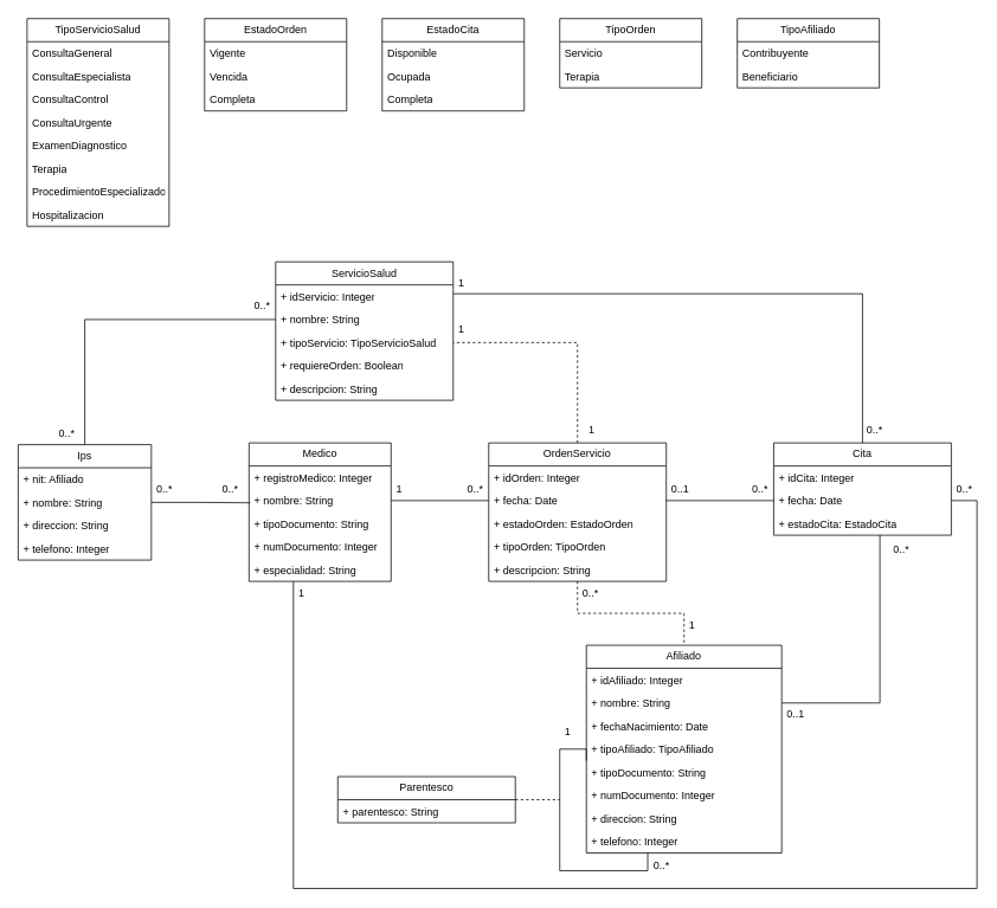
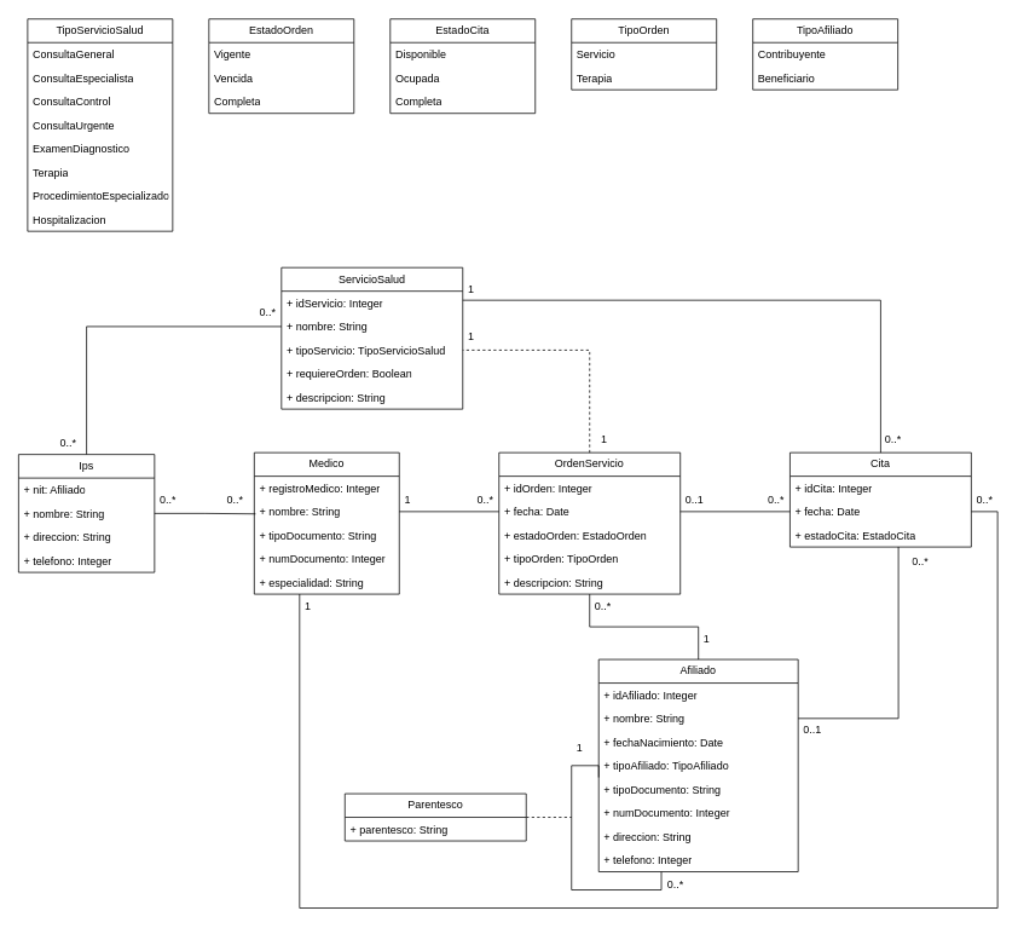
- <mxCell id="15" style="edgeStyle=orthogonalEdgeStyle;rounded=0;orthogonalLoop=1;jettySize=auto;html=1;entryX=0.5;entryY=0;entryDx=0;entryDy=0;endArrow=none;startFill=0;dashed=1;" parent="1" source="17" target="34" edge="1"><mxGeometry relative="1" as="geometry" /></mxCell>
+ <mxCell id="15" style="edgeStyle=orthogonalEdgeStyle;rounded=0;orthogonalLoop=1;jettySize=auto;html=1;entryX=0.5;entryY=0;entryDx=0;entryDy=0;endArrow=none;startFill=0;" parent="1" source="17" target="34" edge="1"><mxGeometry relative="1" as="geometry" /></mxCell>
